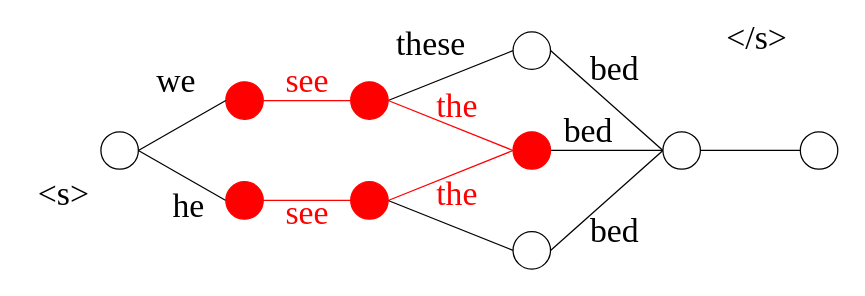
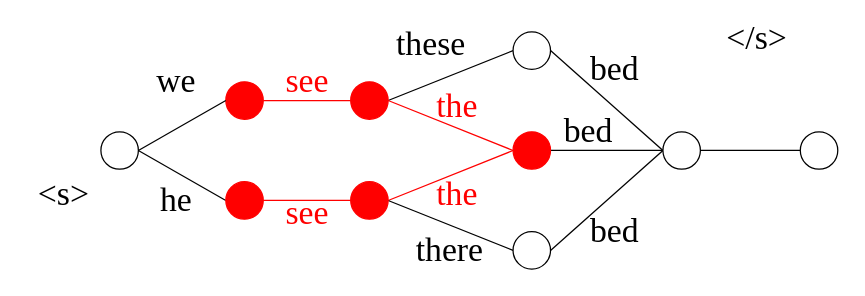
- <mxCell id="26" value="&lt;font style=&quot;font-size: 27px&quot; face=&quot;Georgia&quot;&gt;he&lt;/font&gt;" style="text;html=1;align=center;verticalAlign=middle;resizable=0;points=[];autosize=1;strokeColor=none;fillColor=none;" parent="1" vertex="1"><mxGeometry x="130" y="155" width="40" height="20" as="geometry" /></mxCell>
+ <mxCell id="26" value="&lt;font style=&quot;font-size: 27px&quot; face=&quot;Georgia&quot;&gt;he&lt;/font&gt;" style="text;html=1;align=center;verticalAlign=middle;resizable=0;points=[];autosize=1;strokeColor=none;fillColor=none;" parent="1" vertex="1"><mxGeometry x="120" y="150" width="40" height="20" as="geometry" /></mxCell>
+ <mxCell id="32" value="&lt;font style=&quot;font-size: 27px&quot; face=&quot;Georgia&quot;&gt;there&lt;/font&gt;" style="text;html=1;align=center;verticalAlign=middle;resizable=0;points=[];autosize=1;strokeColor=none;fillColor=none;" parent="1" vertex="1"><mxGeometry x="319" y="190" width="80" height="20" as="geometry" /></mxCell>
